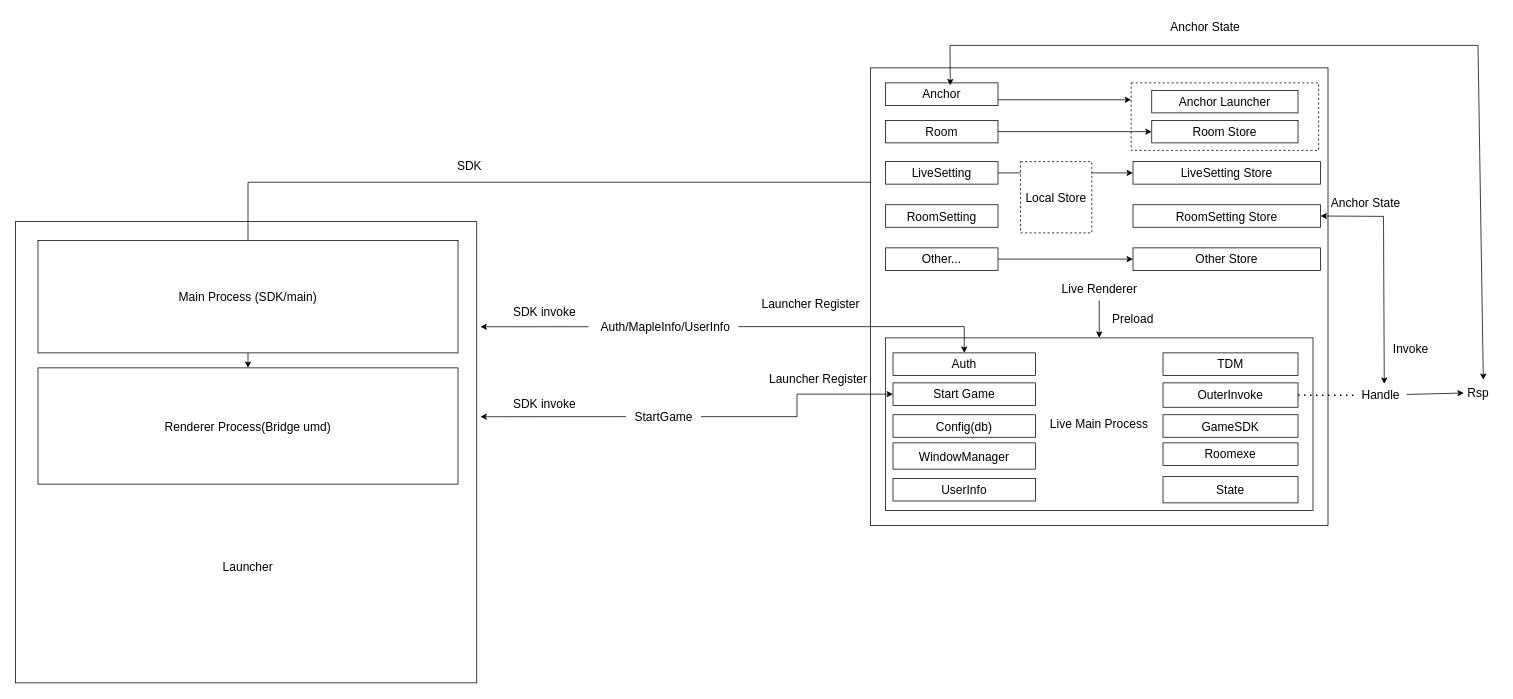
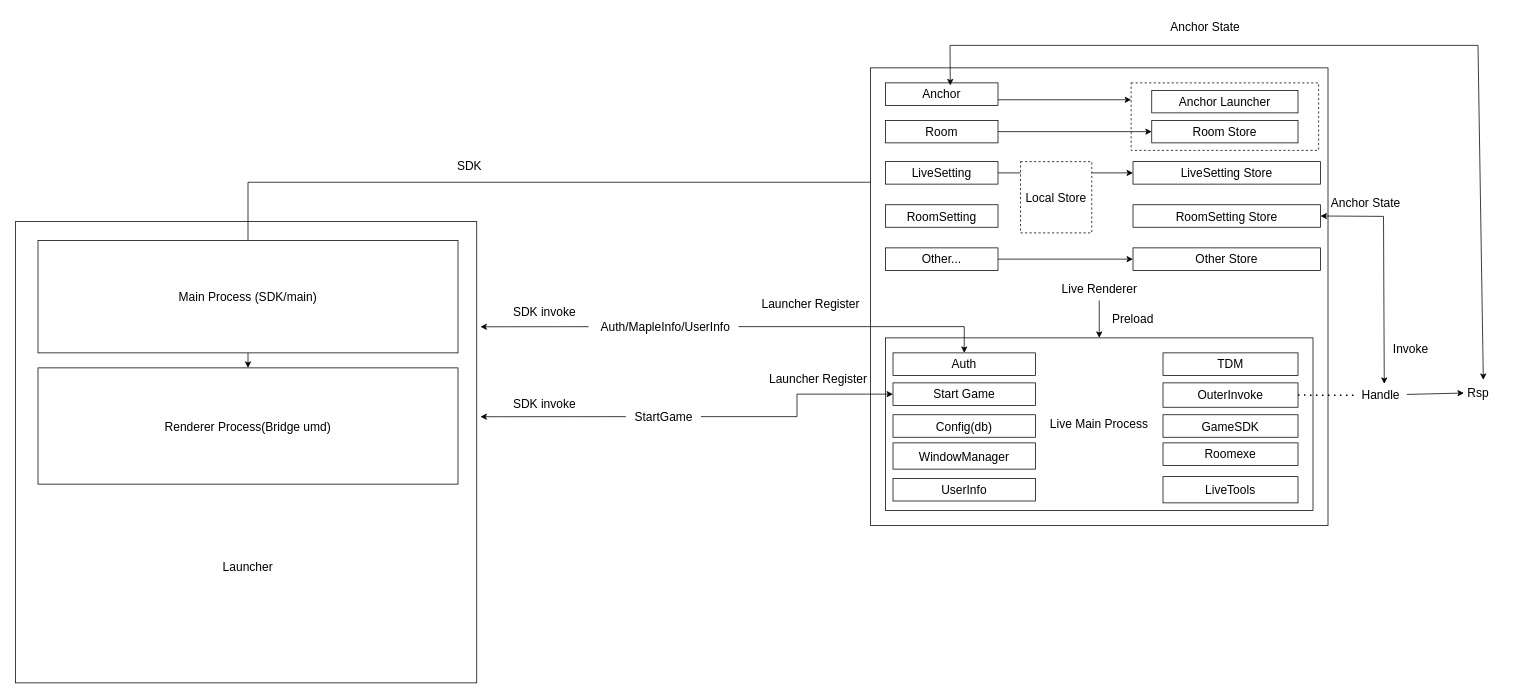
- <mxCell id="40" value="State" style="rounded=0;html=1;fontSize=16;labelBackgroundColor=none;whiteSpace=wrap;" vertex="1" parent="1"><mxGeometry x="1550" y="635" width="180" height="35" as="geometry" /></mxCell>
+ <mxCell id="40" value="LiveTools" style="rounded=0;html=1;fontSize=16;labelBackgroundColor=none;whiteSpace=wrap;" vertex="1" parent="1"><mxGeometry x="1550" y="635" width="180" height="35" as="geometry" /></mxCell>
